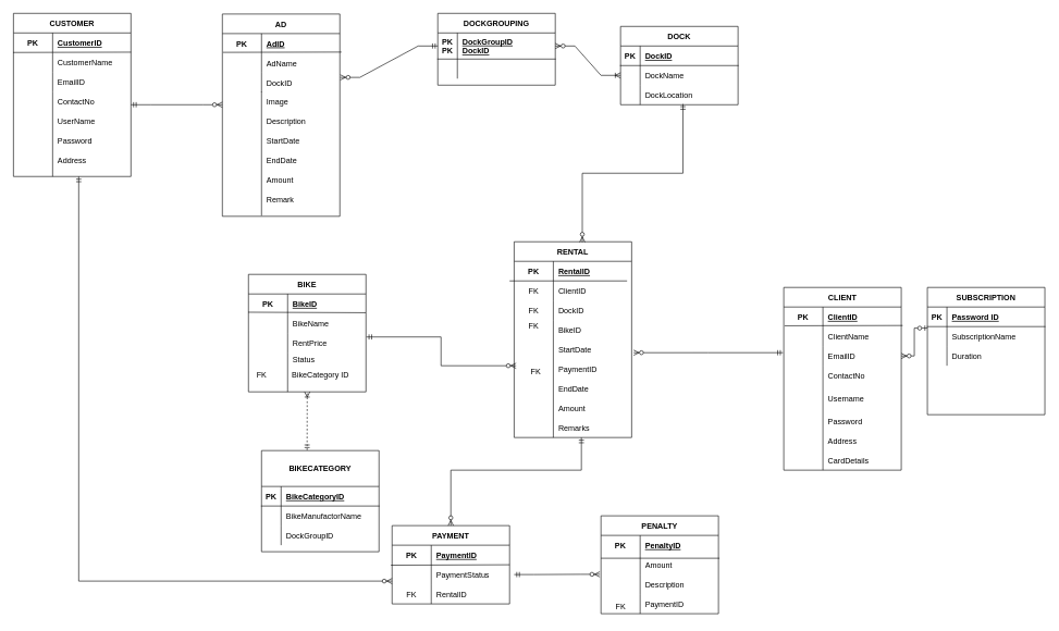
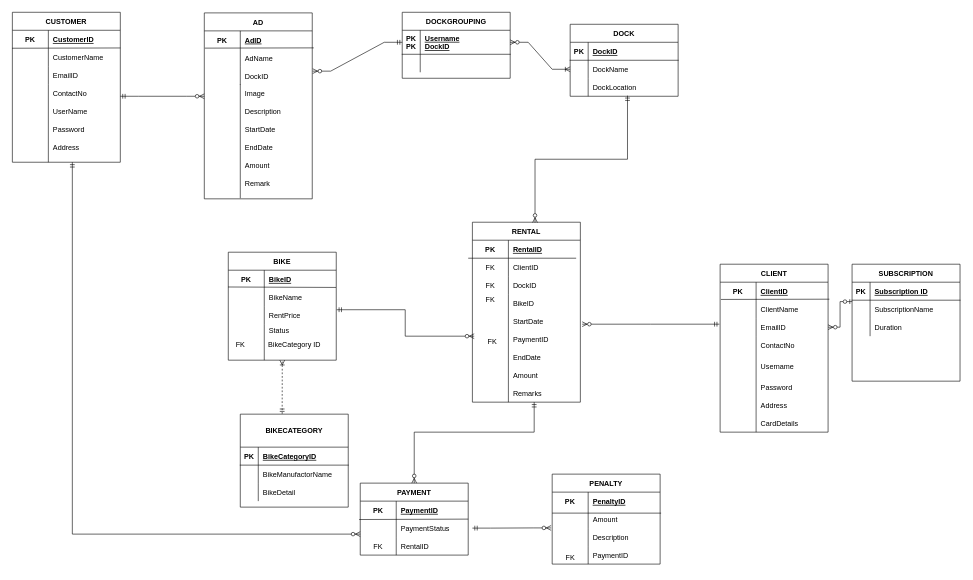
- <mxCell id="153" value="DockGroupID&#10;DockID" style="shape=partialRectangle;connectable=0;fillColor=none;top=0;left=0;bottom=0;right=0;align=left;spacingLeft=6;fontStyle=5;overflow=hidden;" vertex="1" parent="151"><mxGeometry x="30" width="150" height="40" as="geometry"><mxRectangle width="150" height="40" as="alternateBounds" /></mxGeometry></mxCell>
+ <mxCell id="153" value="Username&#10;DockID" style="shape=partialRectangle;connectable=0;fillColor=none;top=0;left=0;bottom=0;right=0;align=left;spacingLeft=6;fontStyle=5;overflow=hidden;" vertex="1" parent="151"><mxGeometry x="30" width="150" height="40" as="geometry"><mxRectangle width="150" height="40" as="alternateBounds" /></mxGeometry></mxCell>
- <mxCell id="140" value="Password ID" style="shape=partialRectangle;connectable=0;fillColor=none;top=0;left=0;bottom=0;right=0;align=left;spacingLeft=6;fontStyle=5;overflow=hidden;" parent="138" vertex="1"><mxGeometry x="30" width="150" height="30" as="geometry"><mxRectangle width="150" height="30" as="alternateBounds" /></mxGeometry></mxCell>
+ <mxCell id="140" value="Subscription ID" style="shape=partialRectangle;connectable=0;fillColor=none;top=0;left=0;bottom=0;right=0;align=left;spacingLeft=6;fontStyle=5;overflow=hidden;" parent="138" vertex="1"><mxGeometry x="30" width="150" height="30" as="geometry"><mxRectangle width="150" height="30" as="alternateBounds" /></mxGeometry></mxCell>
- <mxCell id="75" value="DockGroupID" style="shape=partialRectangle;connectable=0;fillColor=none;top=0;left=0;bottom=0;right=0;align=left;spacingLeft=6;overflow=hidden;" vertex="1" parent="73"><mxGeometry x="30" width="150" height="30" as="geometry"><mxRectangle width="150" height="30" as="alternateBounds" /></mxGeometry></mxCell>
+ <mxCell id="75" value="BikeDetail" style="shape=partialRectangle;connectable=0;fillColor=none;top=0;left=0;bottom=0;right=0;align=left;spacingLeft=6;overflow=hidden;" vertex="1" parent="73"><mxGeometry x="30" width="150" height="30" as="geometry"><mxRectangle width="150" height="30" as="alternateBounds" /></mxGeometry></mxCell>
